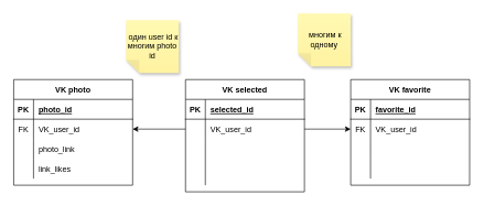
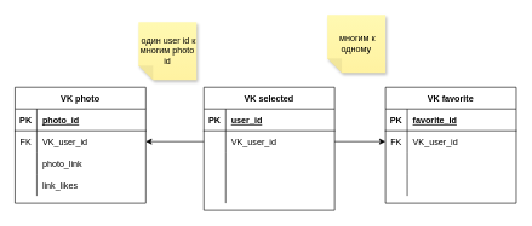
- <mxCell id="31" value="selected_id" style="shape=partialRectangle;connectable=0;fillColor=none;top=0;left=0;bottom=0;right=0;align=left;spacingLeft=6;fontStyle=5;overflow=hidden;" parent="29" vertex="1"><mxGeometry x="30" width="150" height="30" as="geometry"><mxRectangle width="150" height="30" as="alternateBounds" /></mxGeometry></mxCell>
+ <mxCell id="31" value="user_id" style="shape=partialRectangle;connectable=0;fillColor=none;top=0;left=0;bottom=0;right=0;align=left;spacingLeft=6;fontStyle=5;overflow=hidden;" parent="29" vertex="1"><mxGeometry x="30" width="150" height="30" as="geometry"><mxRectangle width="150" height="30" as="alternateBounds" /></mxGeometry></mxCell>
